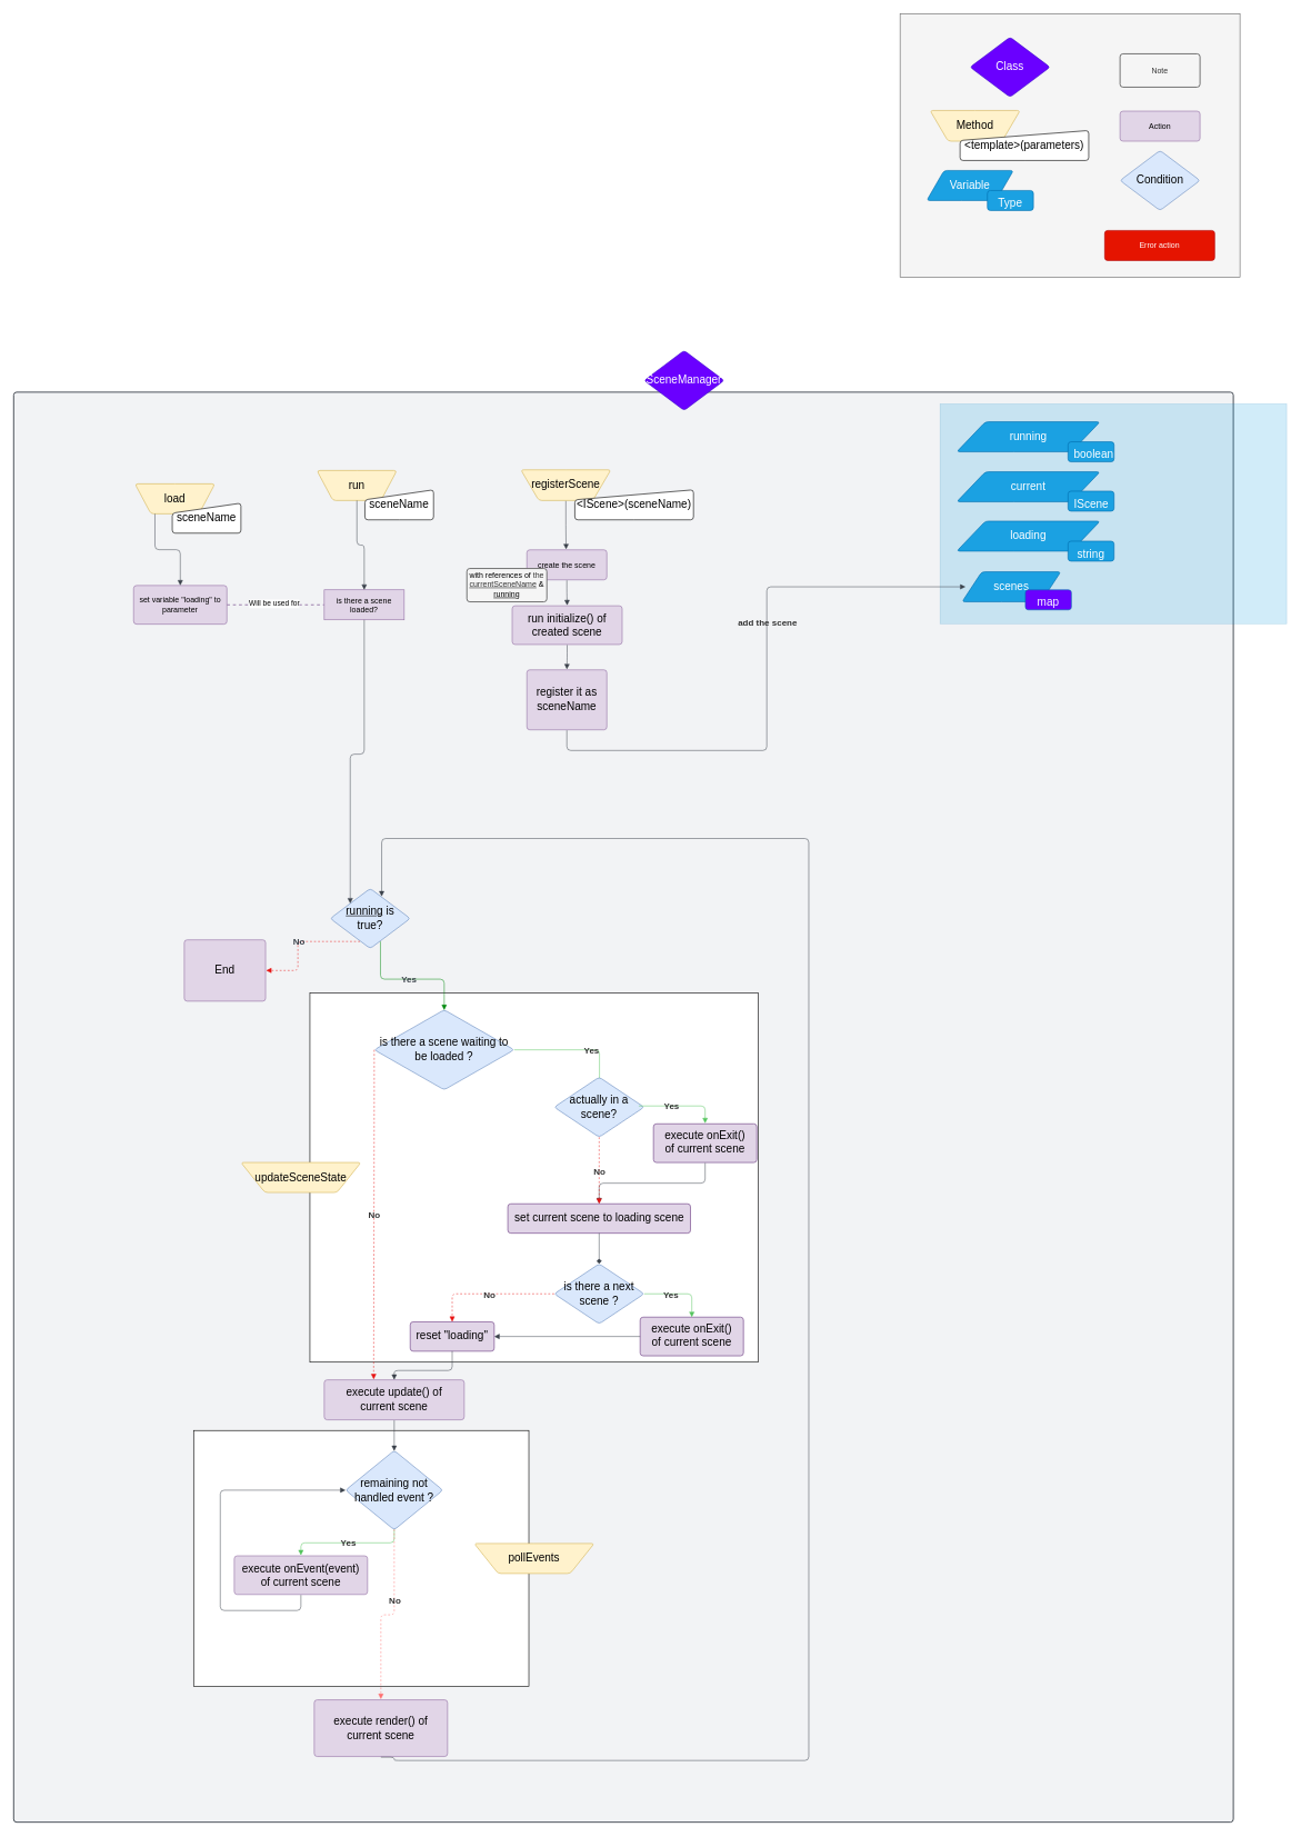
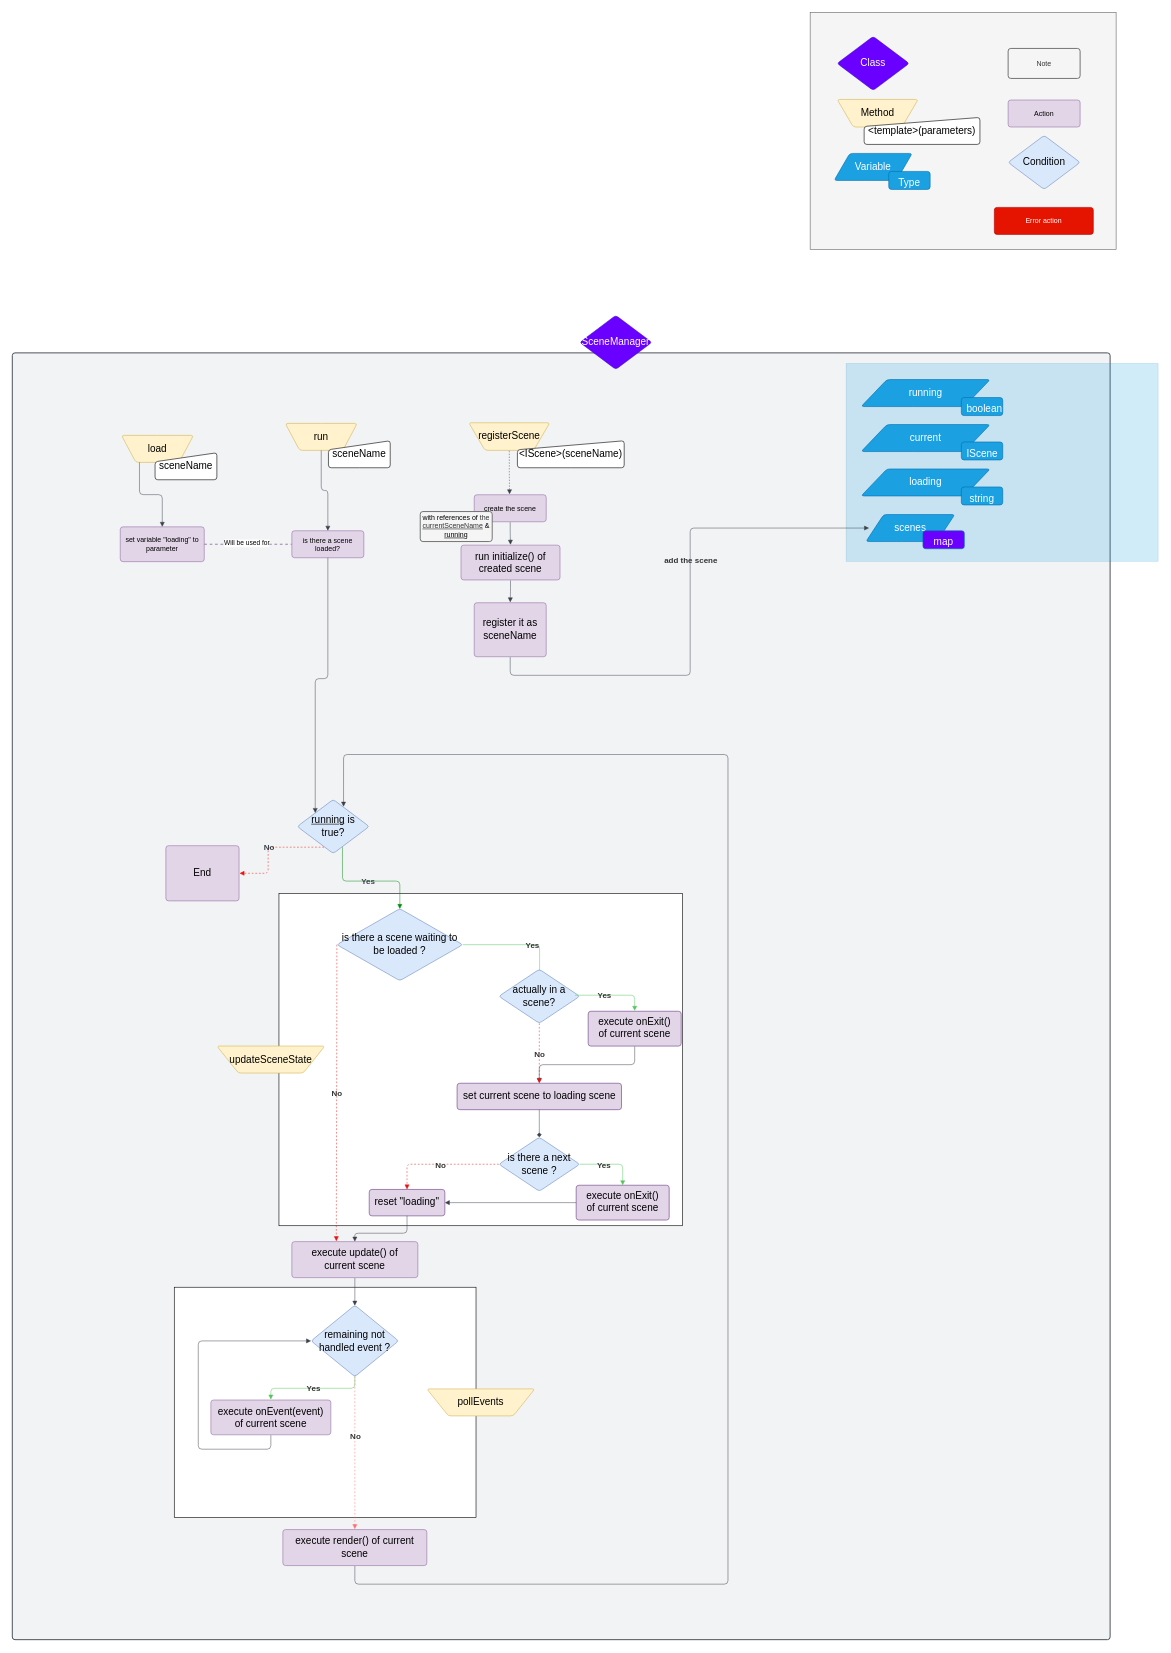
- <mxCell id="60" value="Class" style="html=1;overflow=block;blockSpacing=1;whiteSpace=wrap;rhombus;fontSize=16.7;spacing=3.8;strokeColor=#3700CC;rounded=1;absoluteArcSize=1;arcSize=9;fillColor=#6a00ff;strokeWidth=NaN;lucidId=CKZwMaswy_gi;fontColor=#ffffff;" parent="1" vertex="1"><mxGeometry x="1455" y="55" width="120" height="90" as="geometry" /></mxCell>
+ <mxCell id="60" value="Class" style="html=1;overflow=block;blockSpacing=1;whiteSpace=wrap;rhombus;fontSize=16.7;spacing=3.8;strokeColor=#3700CC;rounded=1;absoluteArcSize=1;arcSize=9;fillColor=#6a00ff;strokeWidth=NaN;lucidId=CKZwMaswy_gi;fontColor=#ffffff;" parent="1" vertex="1"><mxGeometry x="1395" y="60" width="120" height="90" as="geometry" /></mxCell>
- <mxCell id="18" value="" style="html=1;jettySize=18;whiteSpace=wrap;fontSize=13;strokeColor=#3a414a;strokeOpacity=100;strokeWidth=0.8;rounded=1;arcSize=12;edgeStyle=orthogonalEdgeStyle;startArrow=none;endArrow=block;endFill=1;exitX=0.5;exitY=-0.016;exitPerimeter=0;entryX=0.491;entryY=-0.017;entryPerimeter=0;lucidId=GiZw1v0jjIMZ;" parent="1" source="7" target="17" edge="1"><mxGeometry width="100" height="100" relative="1" as="geometry"><Array as="points" /></mxGeometry></mxCell>
+ <mxCell id="18" value="" style="html=1;jettySize=18;whiteSpace=wrap;fontSize=13;strokeColor=#3a414a;strokeOpacity=100;strokeWidth=0.8;rounded=1;arcSize=12;edgeStyle=orthogonalEdgeStyle;startArrow=none;endArrow=block;endFill=1;exitX=0.5;exitY=-0.016;exitPerimeter=0;entryX=0.491;entryY=-0.017;entryPerimeter=0;lucidId=GiZw1v0jjIMZ;dashed=1;" parent="1" source="7" target="17" edge="1"><mxGeometry width="100" height="100" relative="1" as="geometry"><Array as="points" /></mxGeometry></mxCell>
- <mxCell id="70" value="is there a scene loaded?" style="html=1;overflow=block;blockSpacing=1;whiteSpace=wrap;fontSize=11.7;spacing=9;strokeColor=#9673a6;absoluteArcSize=1;arcSize=9;fillColor=#e1d5e7;strokeWidth=NaN;lucidId=miZwGjxPQjuG;rounded=0;" vertex="1" parent="1"><mxGeometry x="486" y="884" width="120" height="45" as="geometry" /></mxCell>
+ <mxCell id="70" value="is there a scene loaded?" style="html=1;overflow=block;blockSpacing=1;whiteSpace=wrap;fontSize=11.7;spacing=9;strokeColor=#9673a6;rounded=1;absoluteArcSize=1;arcSize=9;fillColor=#e1d5e7;strokeWidth=NaN;lucidId=miZwGjxPQjuG;" vertex="1" parent="1"><mxGeometry x="486" y="884" width="120" height="45" as="geometry" /></mxCell>
- <mxCell id="38" value="execute render() of current scene" style="html=1;overflow=block;blockSpacing=1;whiteSpace=wrap;fontSize=16.7;spacing=9;strokeColor=#9673a6;rounded=1;absoluteArcSize=1;arcSize=9;fillColor=#e1d5e7;strokeWidth=NaN;lucidId=7vZwYx6PJGYE;" parent="1" vertex="1"><mxGeometry x="471" y="2549" width="200" height="85" as="geometry" /></mxCell>
+ <mxCell id="38" value="execute render() of current scene" style="html=1;overflow=block;blockSpacing=1;whiteSpace=wrap;fontSize=16.7;spacing=9;strokeColor=#9673a6;rounded=1;absoluteArcSize=1;arcSize=9;fillColor=#e1d5e7;strokeWidth=NaN;lucidId=7vZwYx6PJGYE;" parent="1" vertex="1"><mxGeometry x="471" y="2549" width="240" height="60" as="geometry" /></mxCell>
